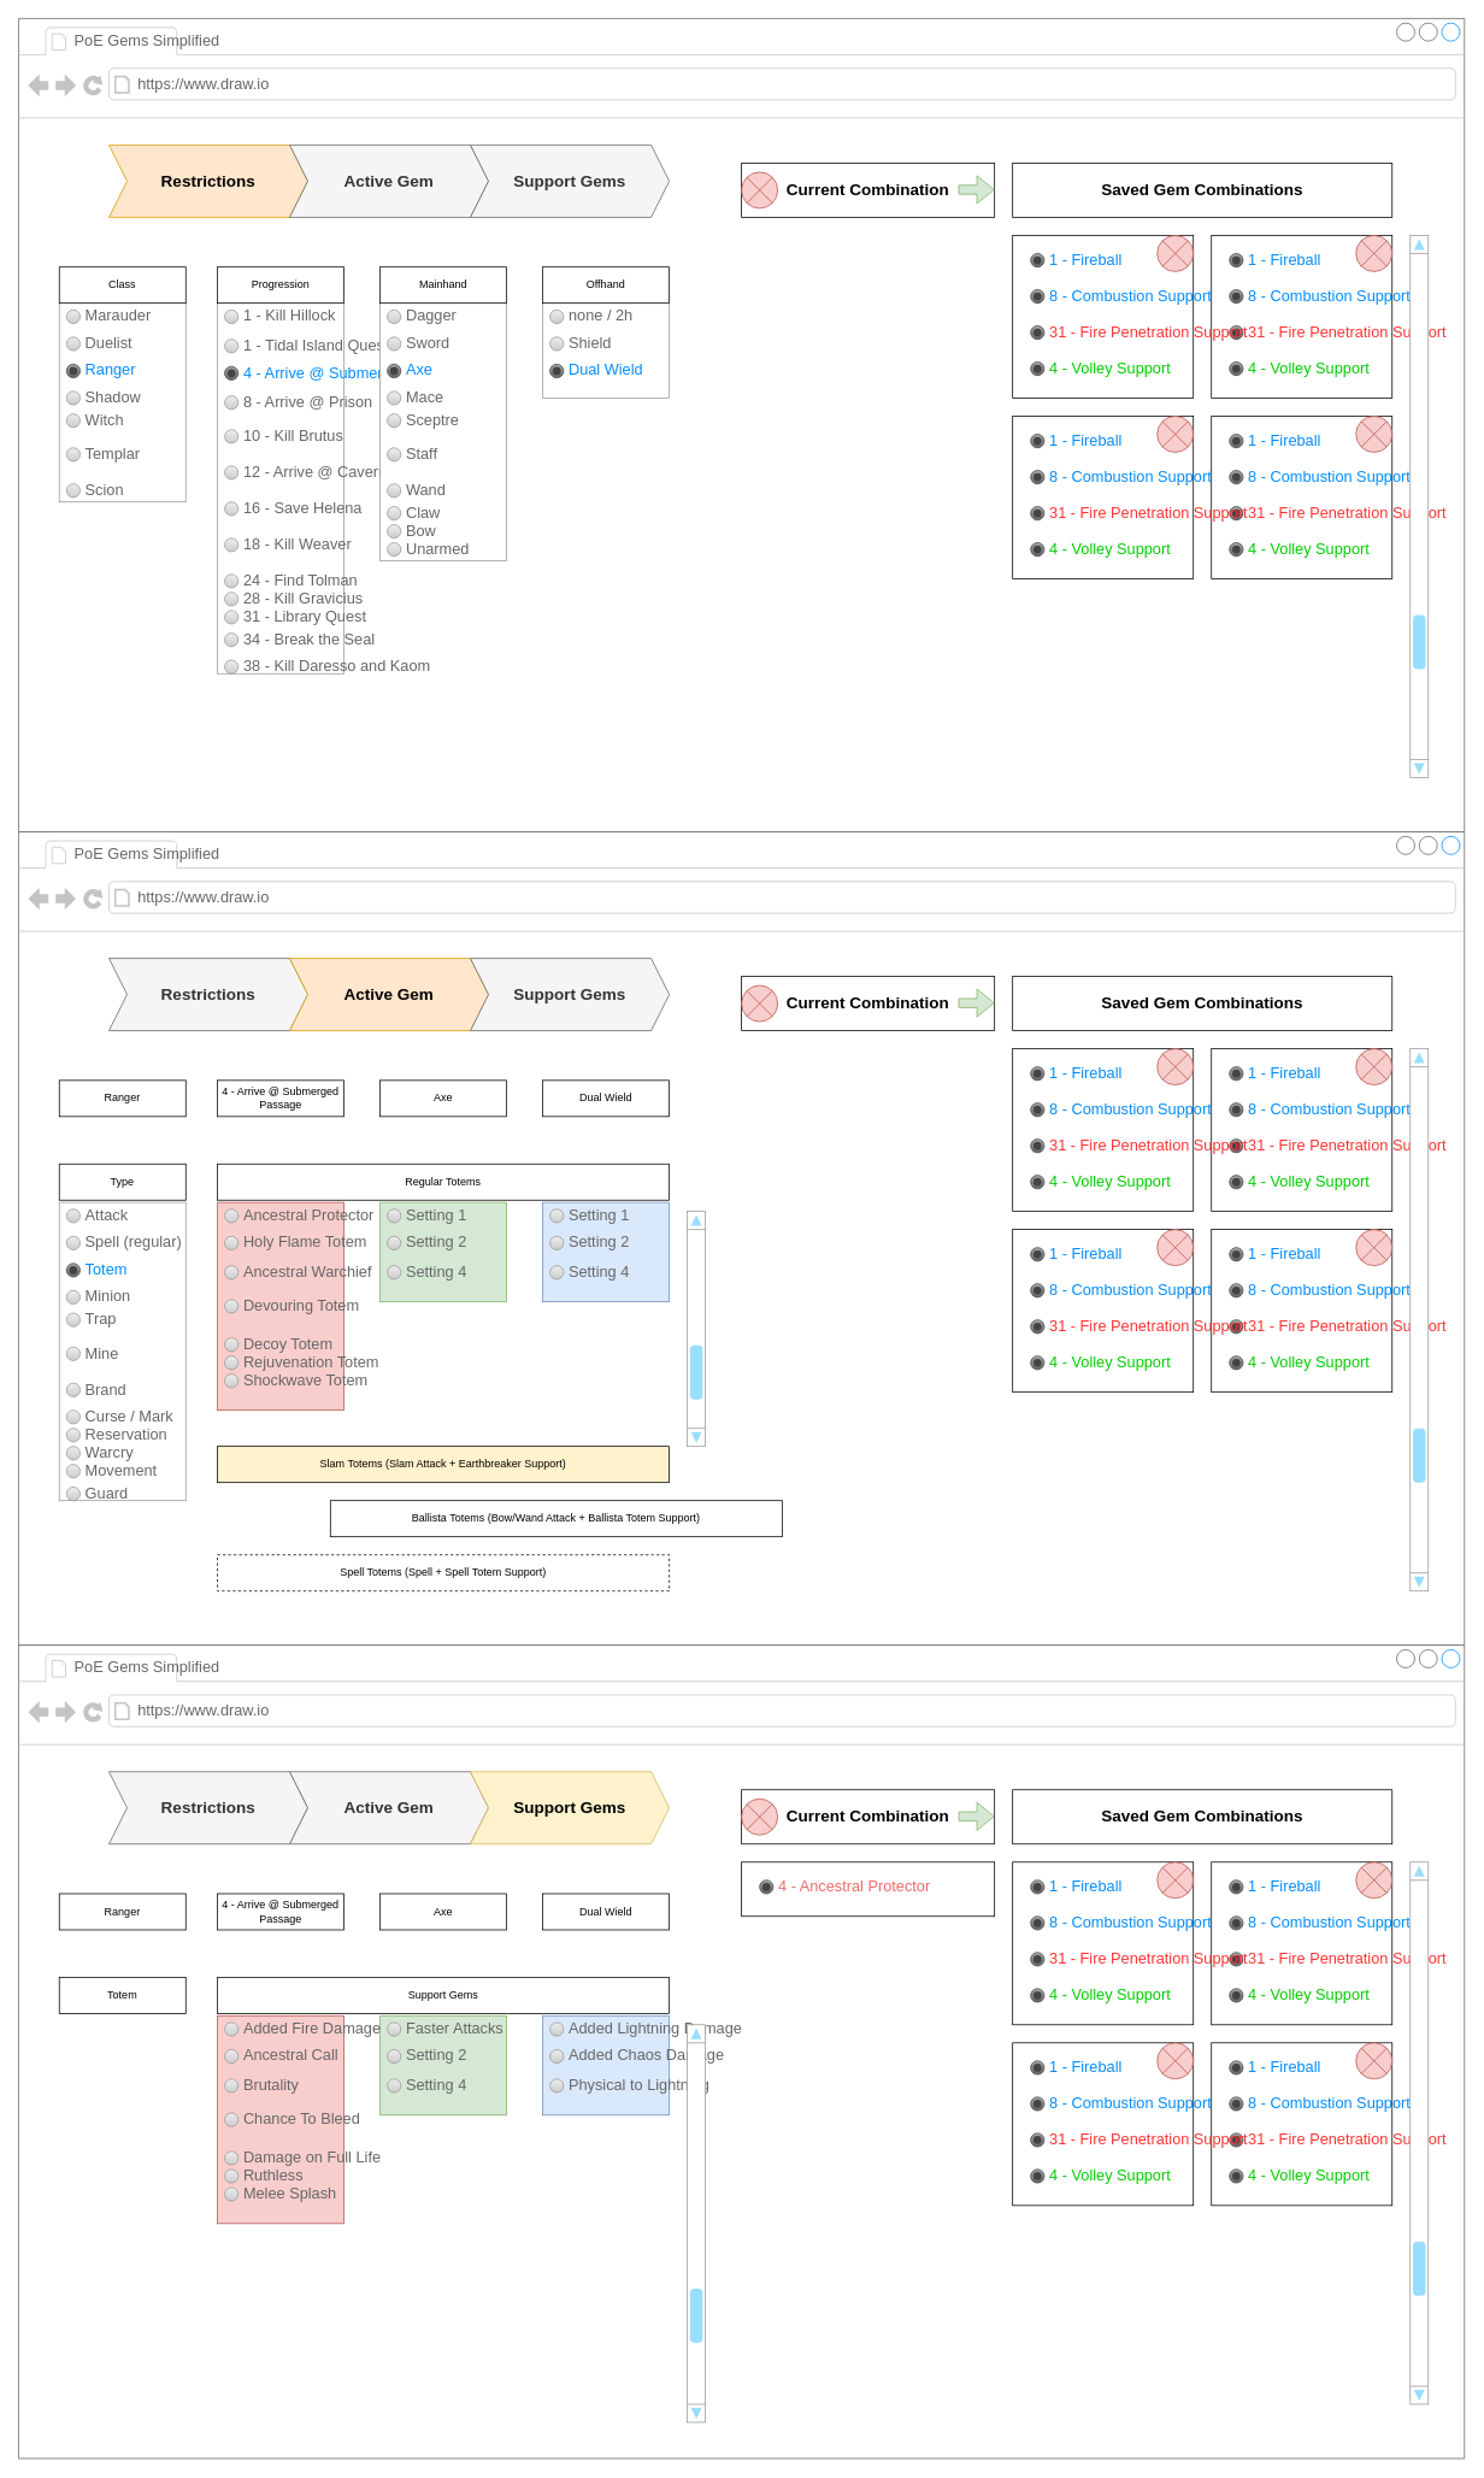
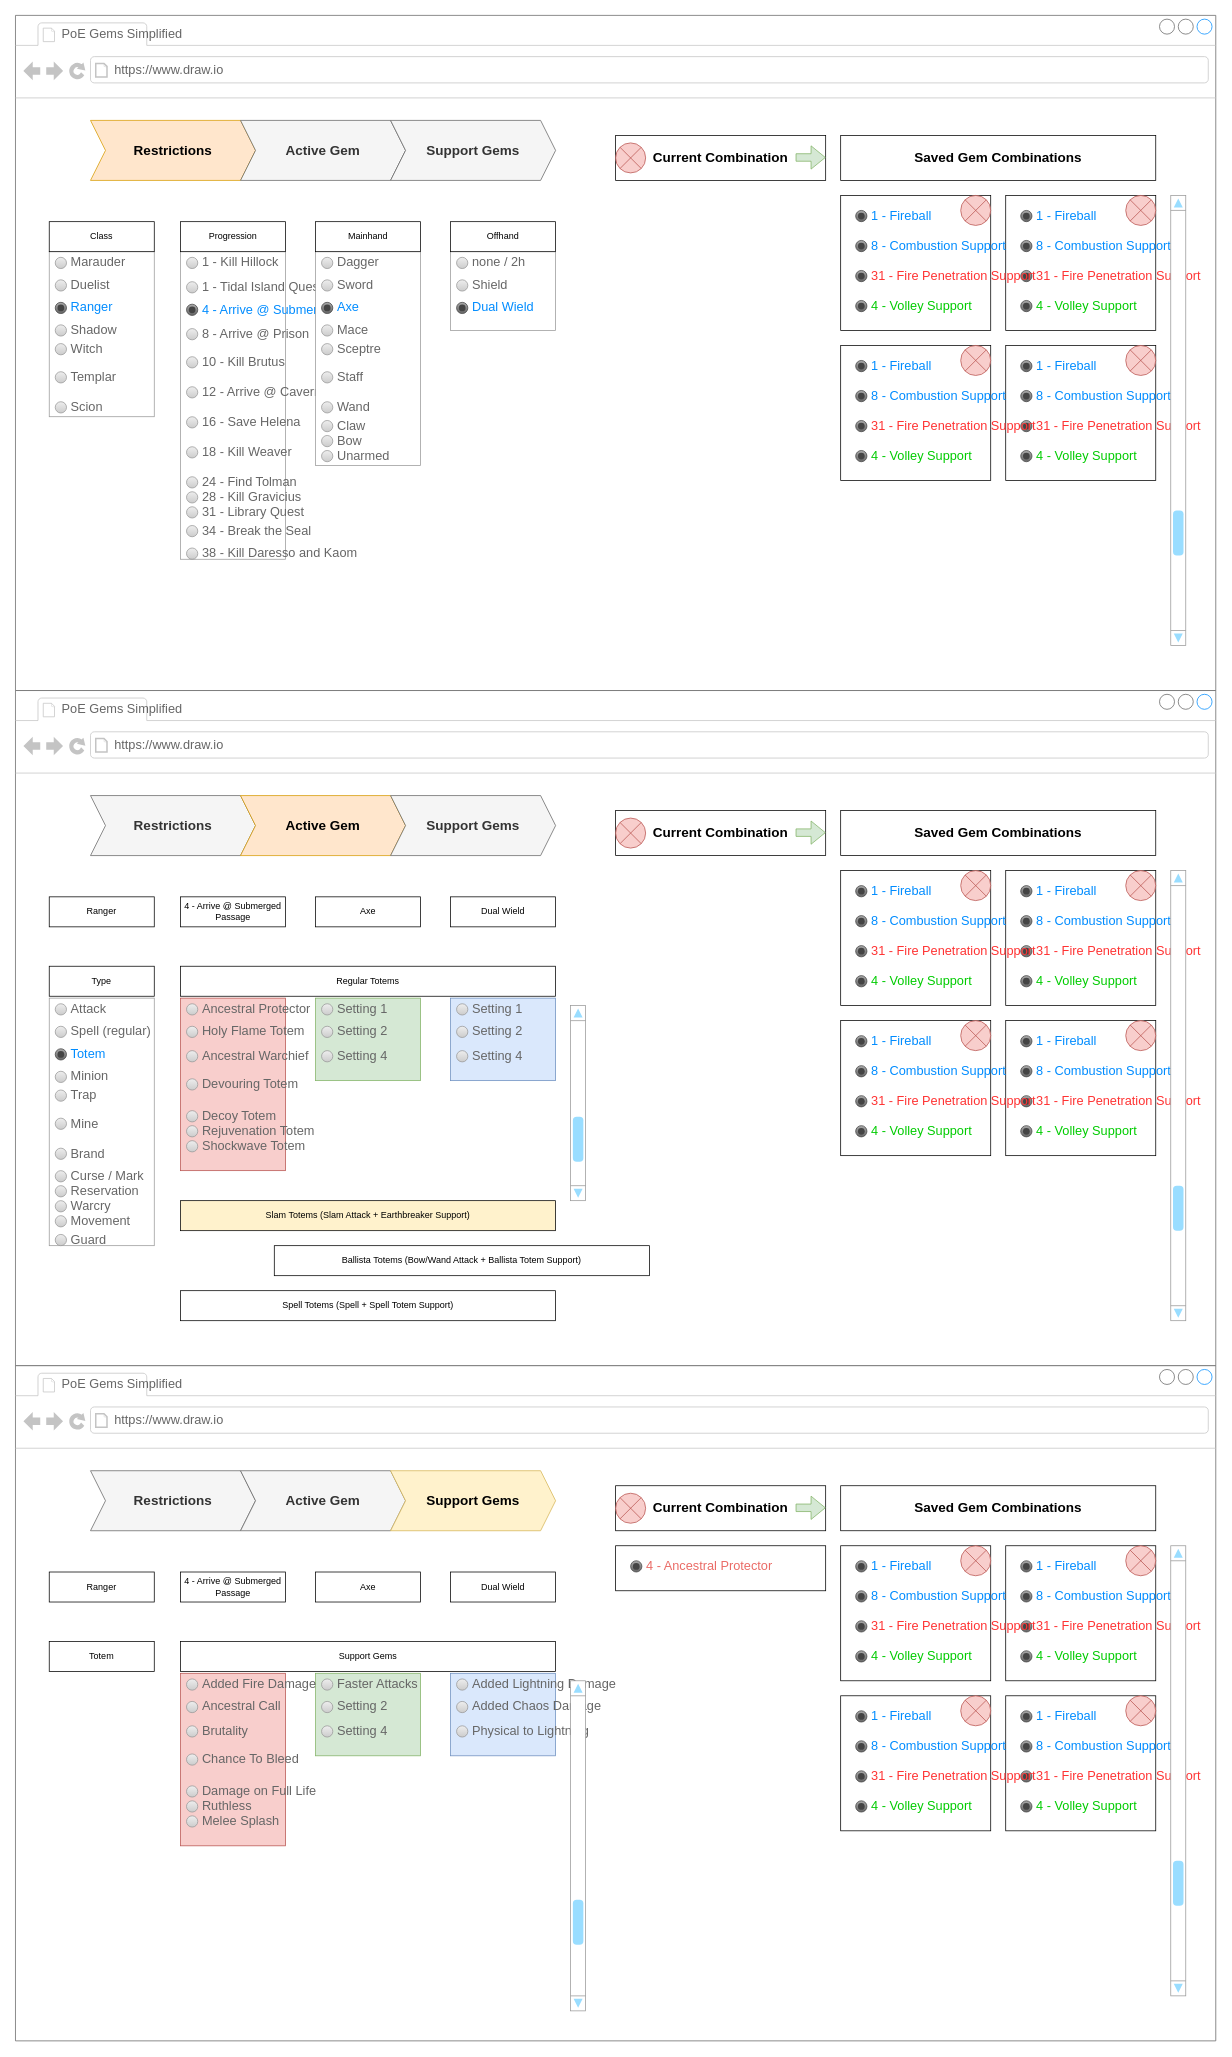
- <mxCell id="186" value="Spell Totems (Spell + Spell Totem Support)" style="rounded=0;whiteSpace=wrap;html=1;dashed=1;" vertex="1" parent="98"><mxGeometry x="220" y="800" width="500" height="40" as="geometry" /></mxCell>
+ <mxCell id="186" value="Spell Totems (Spell + Spell Totem Support)" style="rounded=0;whiteSpace=wrap;html=1;" vertex="1" parent="98"><mxGeometry x="220" y="800" width="500" height="40" as="geometry" /></mxCell>
